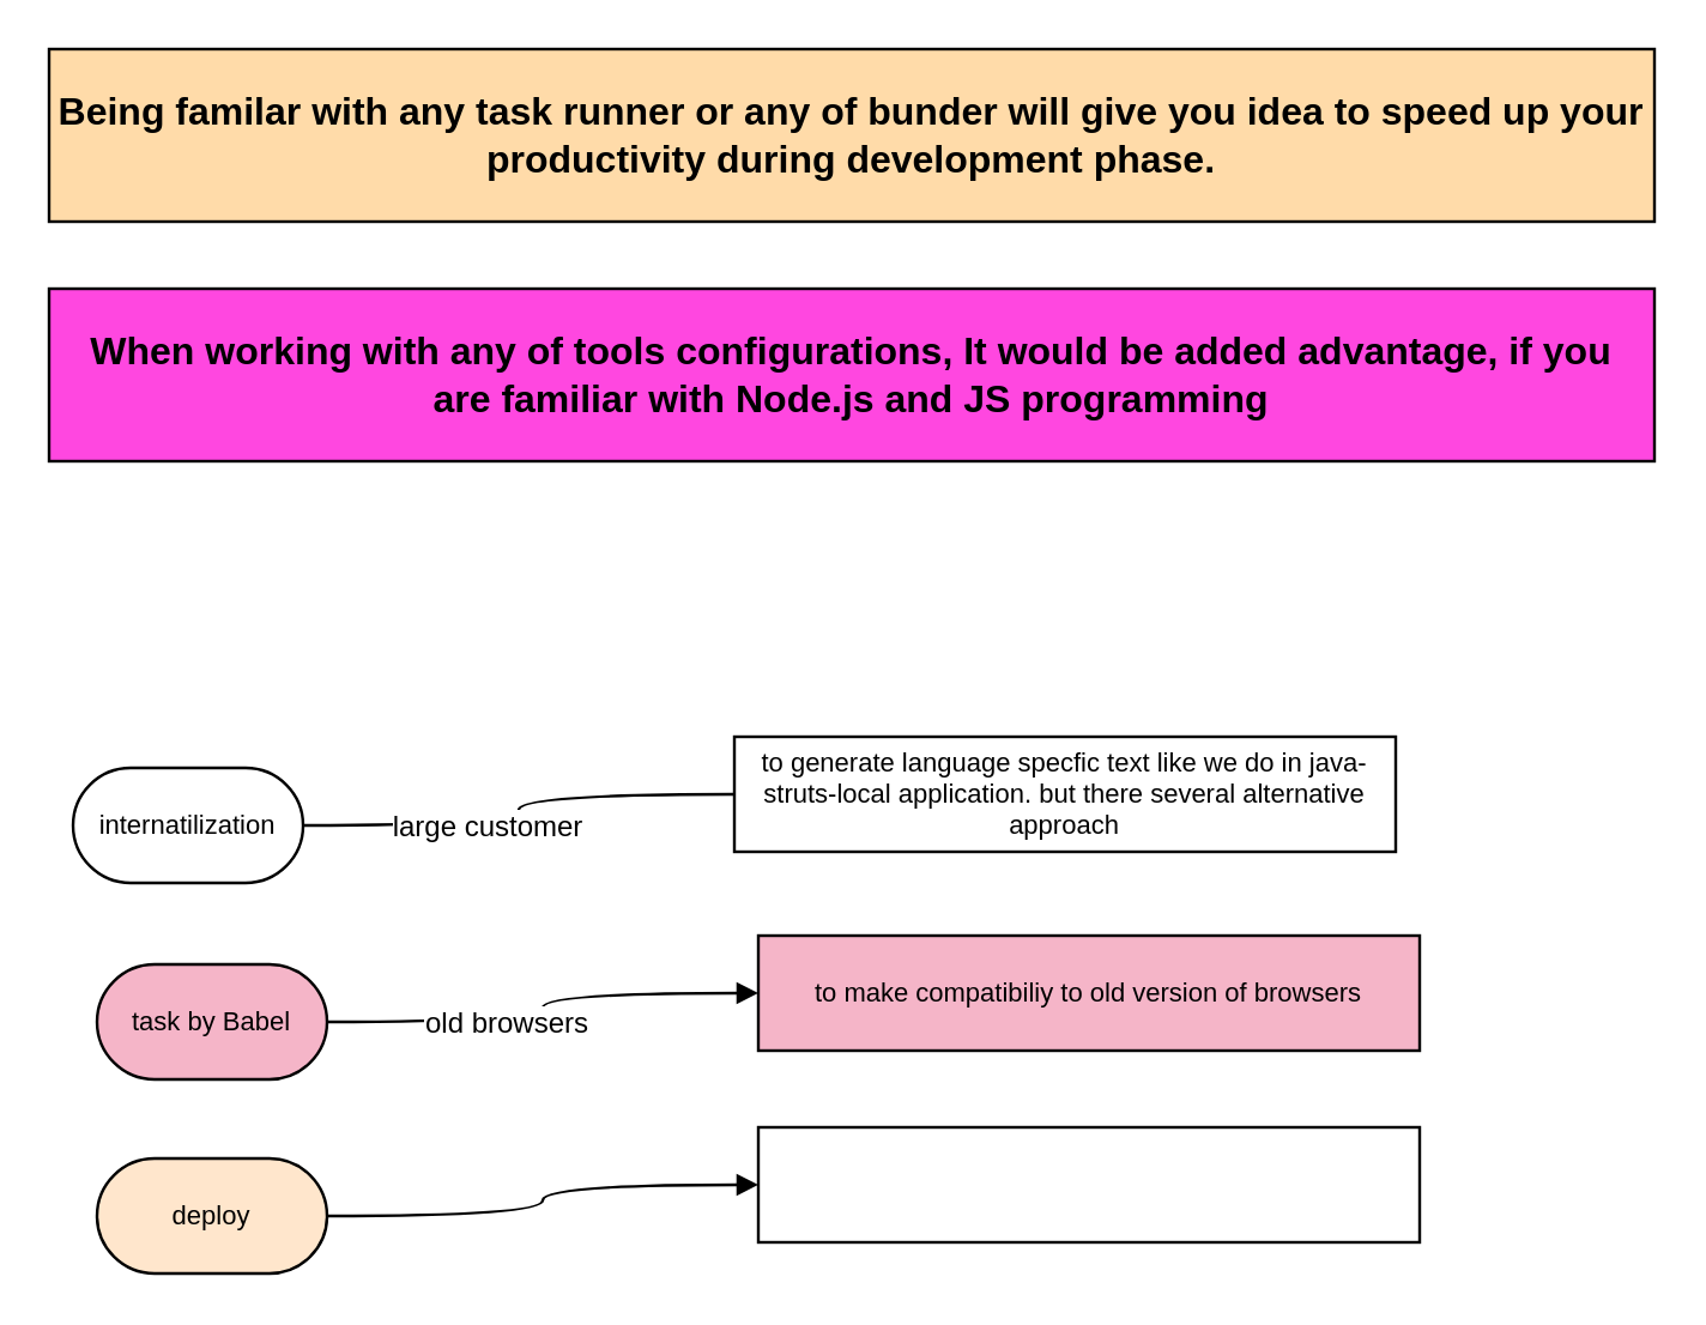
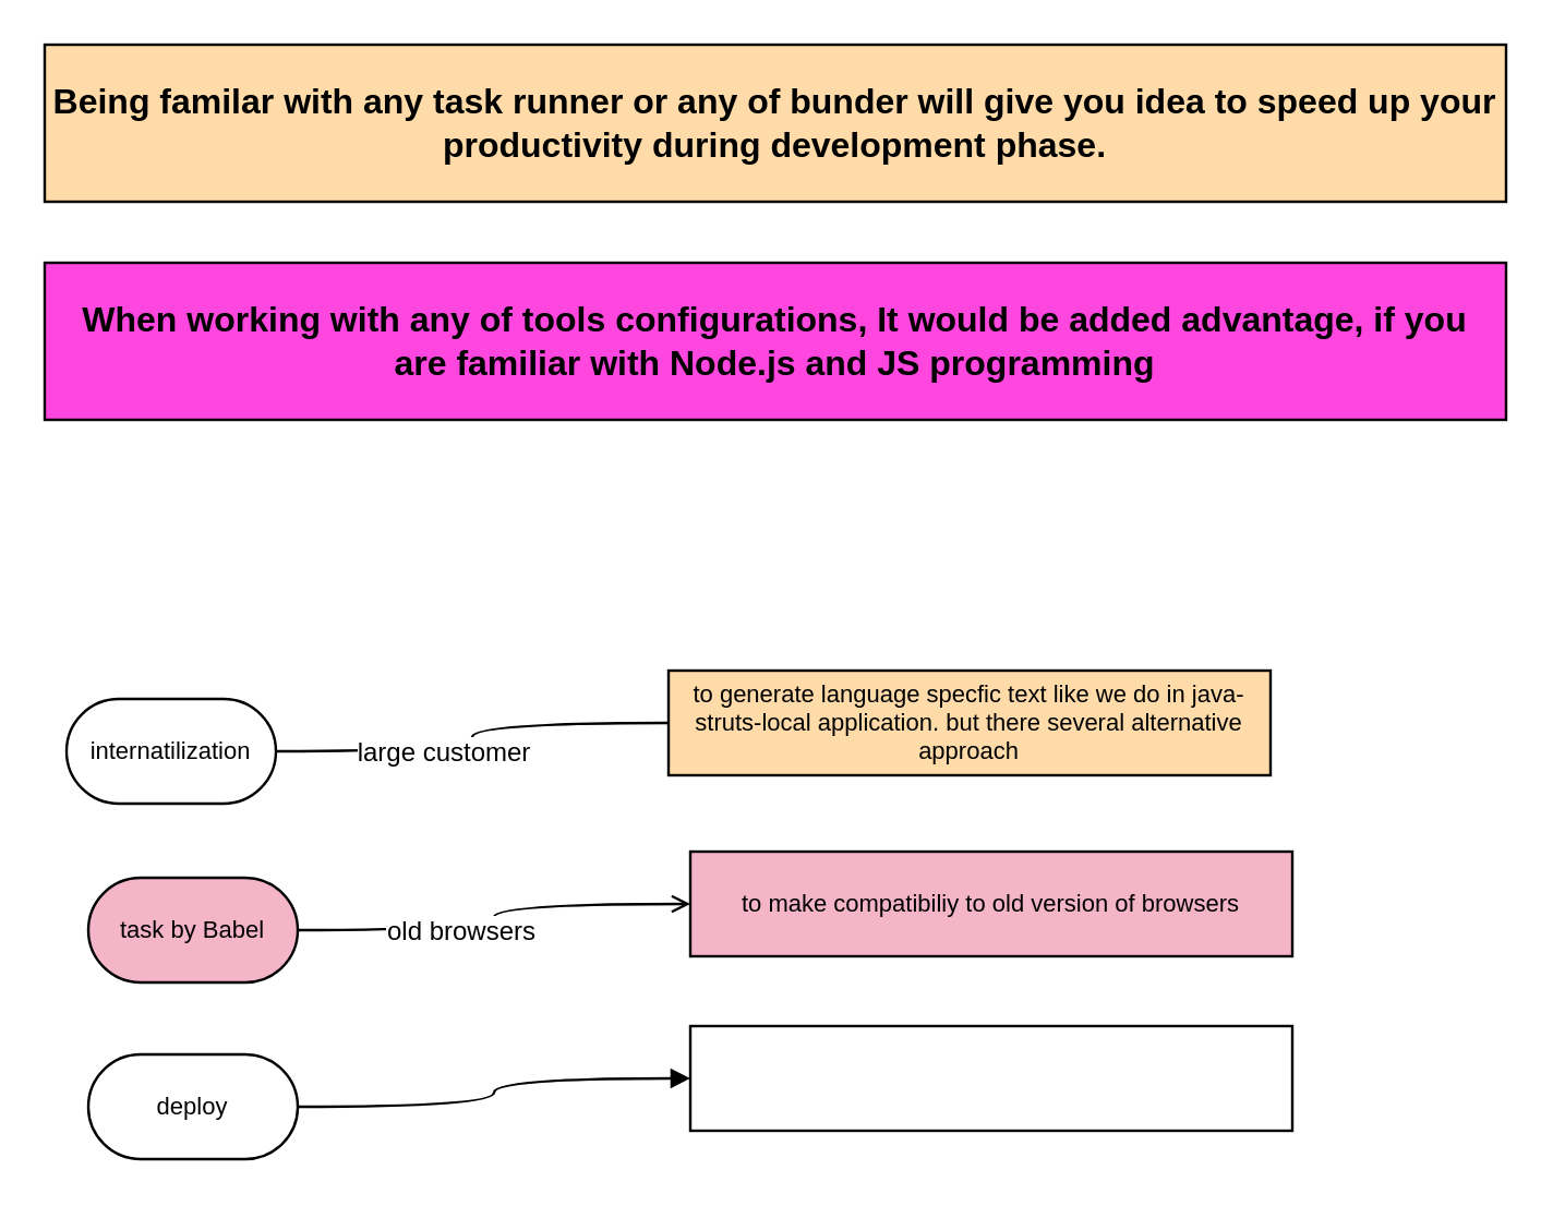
- <mxCell id="7" value="to generate language specfic text like we do in java-struts-local application. but there several alternative approach" style="html=1;whiteSpace=wrap;;fontSize=11;fontColor=#000000;spacing=5;strokeOpacity=100;strokeWidth=1.2;" vertex="1" parent="1"><mxGeometry x="306" y="307" width="276" height="48" as="geometry" /></mxCell>
+ <mxCell id="7" value="to generate language specfic text like we do in java-struts-local application. but there several alternative approach" style="html=1;whiteSpace=wrap;fontSize=11;fontColor=#000000;spacing=5;strokeOpacity=100;strokeWidth=1.2;fillColor=#ffdba9;" vertex="1" parent="1"><mxGeometry x="306" y="307" width="276" height="48" as="geometry" /></mxCell>
- <mxCell id="4" value="" style="html=1;jettySize=18;fontSize=11;strokeWidth=1.2;rounded=1;arcSize=0;edgeStyle=orthogonalEdgeStyle;curved=1;startArrow=none;endArrow=block;endFill=1;exitX=1.006;exitY=0.5;exitPerimeter=1;entryX=-0.002;entryY=0.5;entryPerimeter=1;" edge="1" parent="1" source="2" target="3"><mxGeometry width="100" height="100" relative="1" as="geometry" /></mxCell>
+ <mxCell id="4" value="" style="html=1;jettySize=18;fontSize=11;strokeWidth=1.2;rounded=1;arcSize=0;edgeStyle=orthogonalEdgeStyle;curved=1;startArrow=none;endArrow=open;endFill=1;exitX=1.006;exitY=0.5;exitPerimeter=1;entryX=-0.002;entryY=0.5;entryPerimeter=1;" edge="1" parent="1" source="2" target="3"><mxGeometry width="100" height="100" relative="1" as="geometry" /></mxCell>
- <mxCell id="12" value="deploy" style="html=1;whiteSpace=wrap;rounded=1;arcSize=50;fontSize=11;fontColor=#000000;spacing=5;strokeOpacity=100;strokeWidth=1.2;fillColor=#ffe6cc;" vertex="1" parent="1"><mxGeometry x="40" y="483" width="96" height="48" as="geometry" /></mxCell>
+ <mxCell id="12" value="deploy" style="html=1;whiteSpace=wrap;rounded=1;arcSize=50;fontSize=11;fontColor=#000000;spacing=5;strokeOpacity=100;strokeWidth=1.2;" vertex="1" parent="1"><mxGeometry x="40" y="483" width="96" height="48" as="geometry" /></mxCell>
